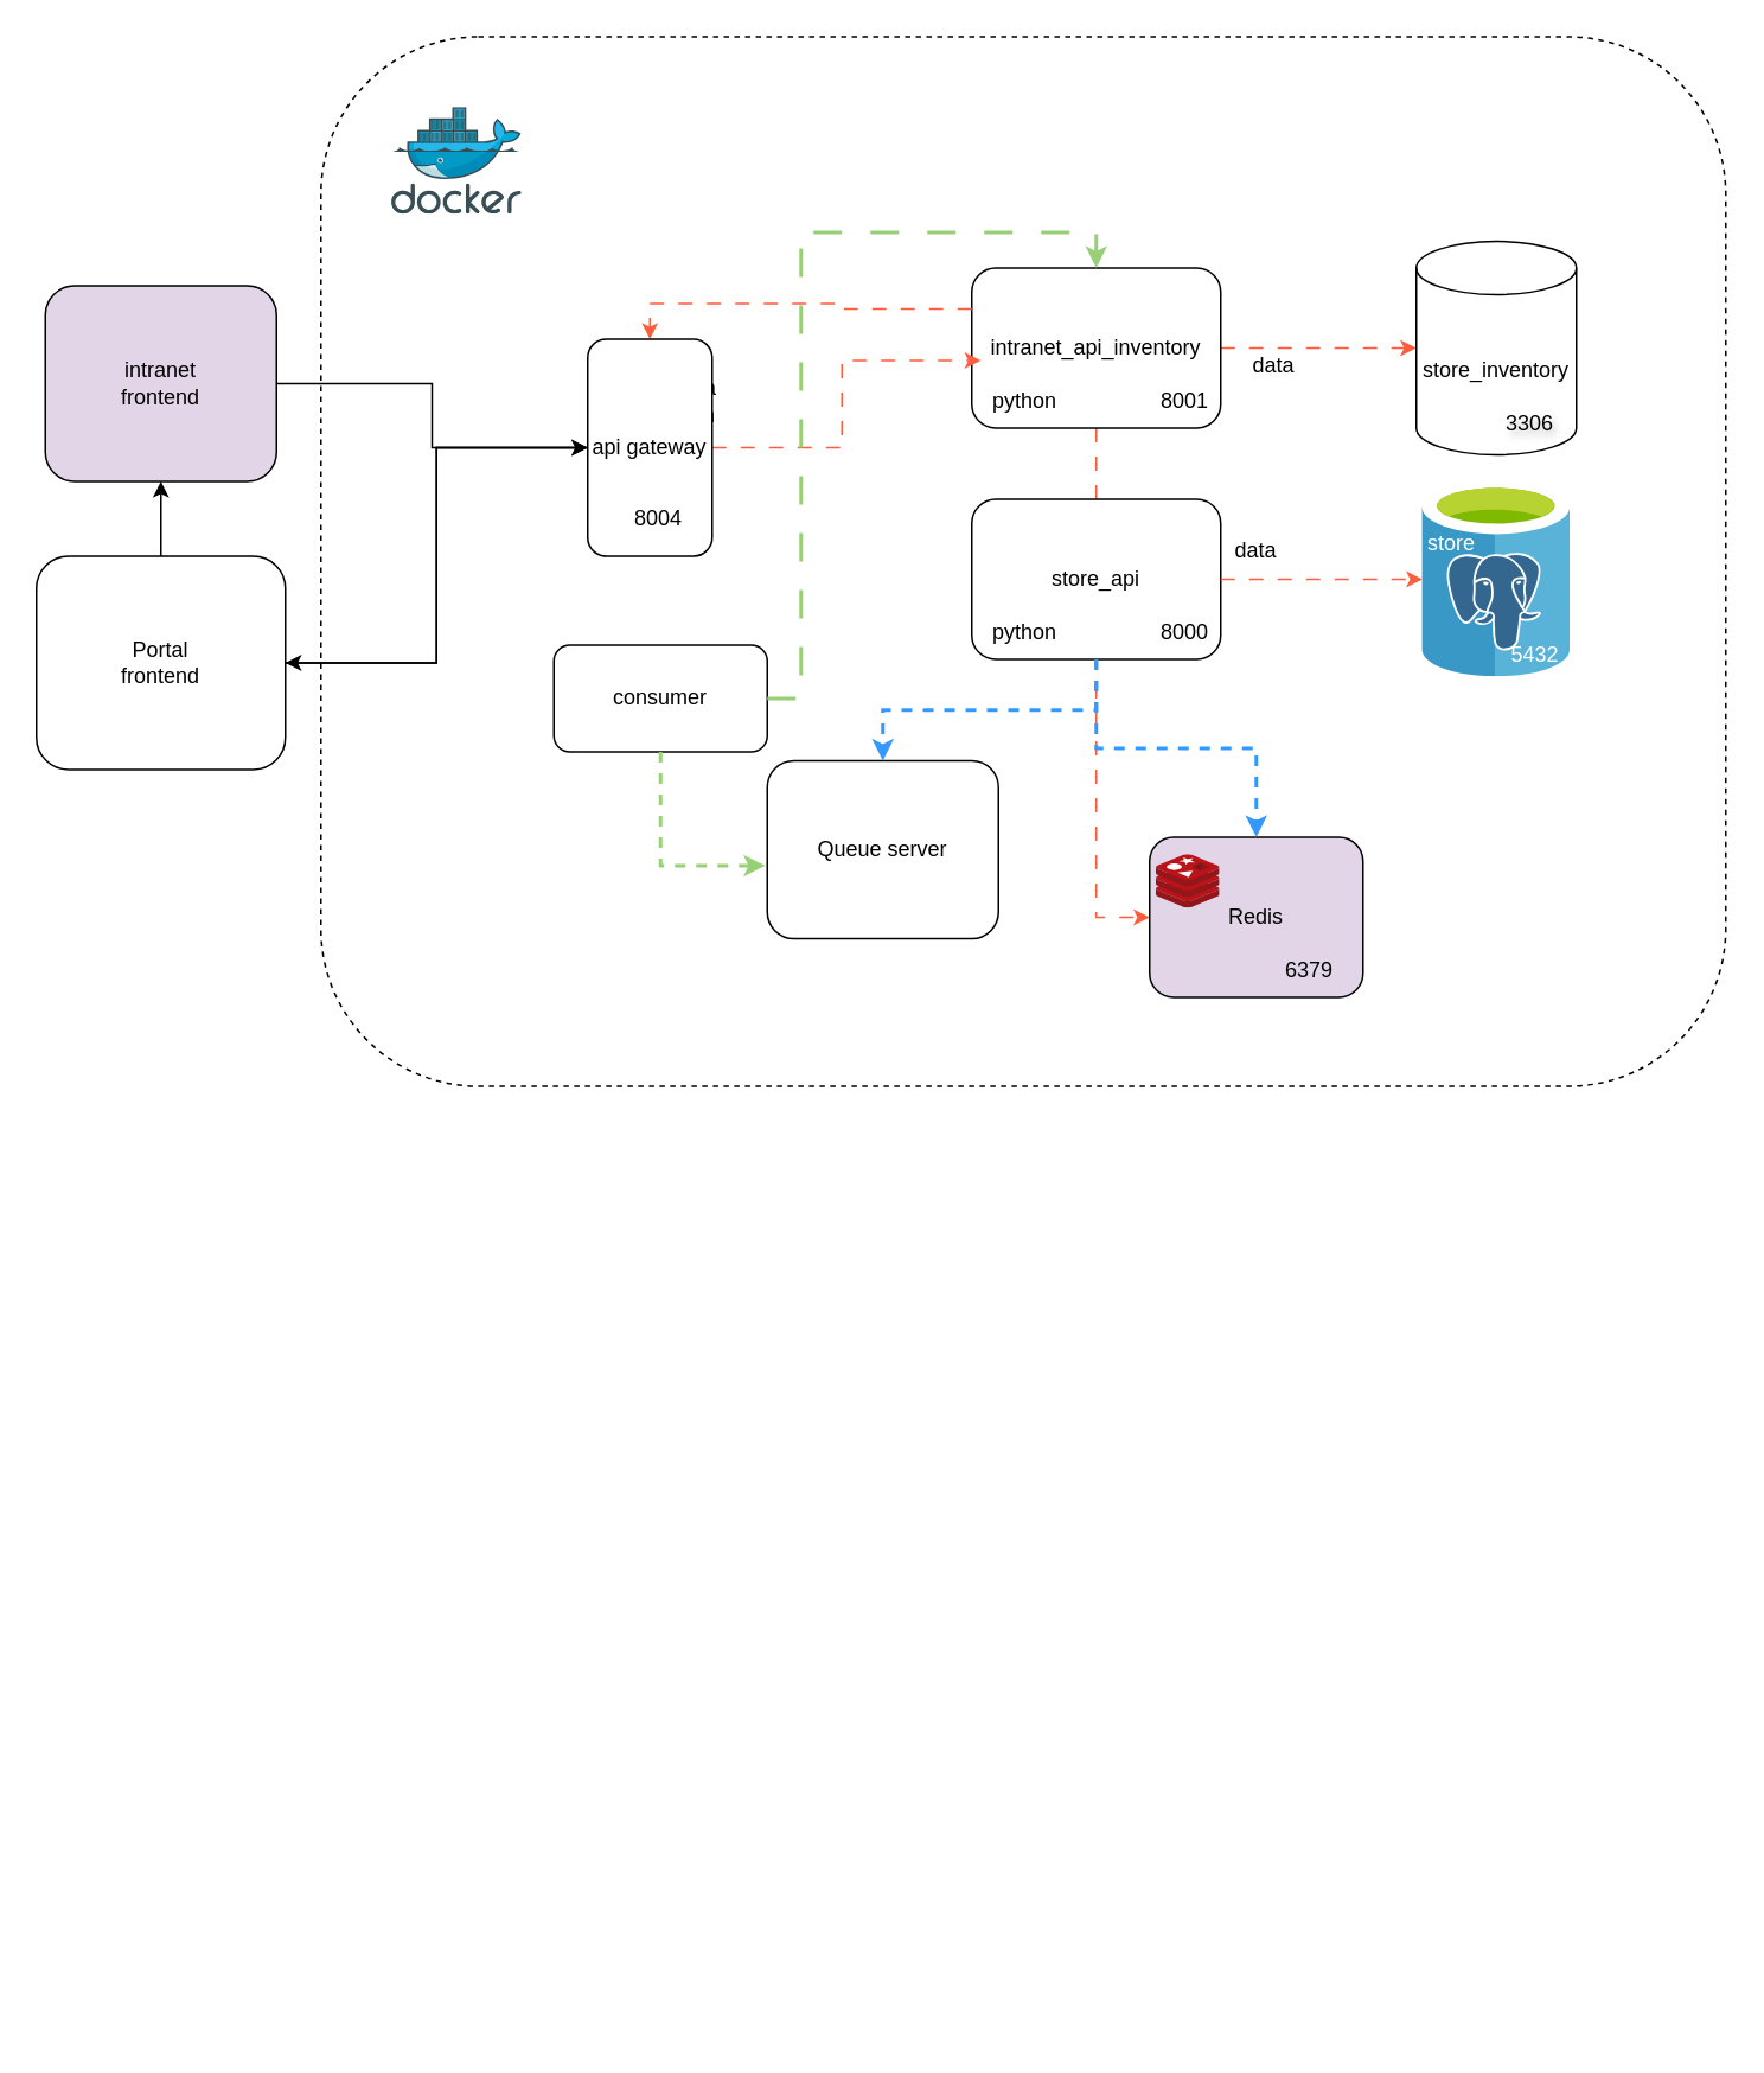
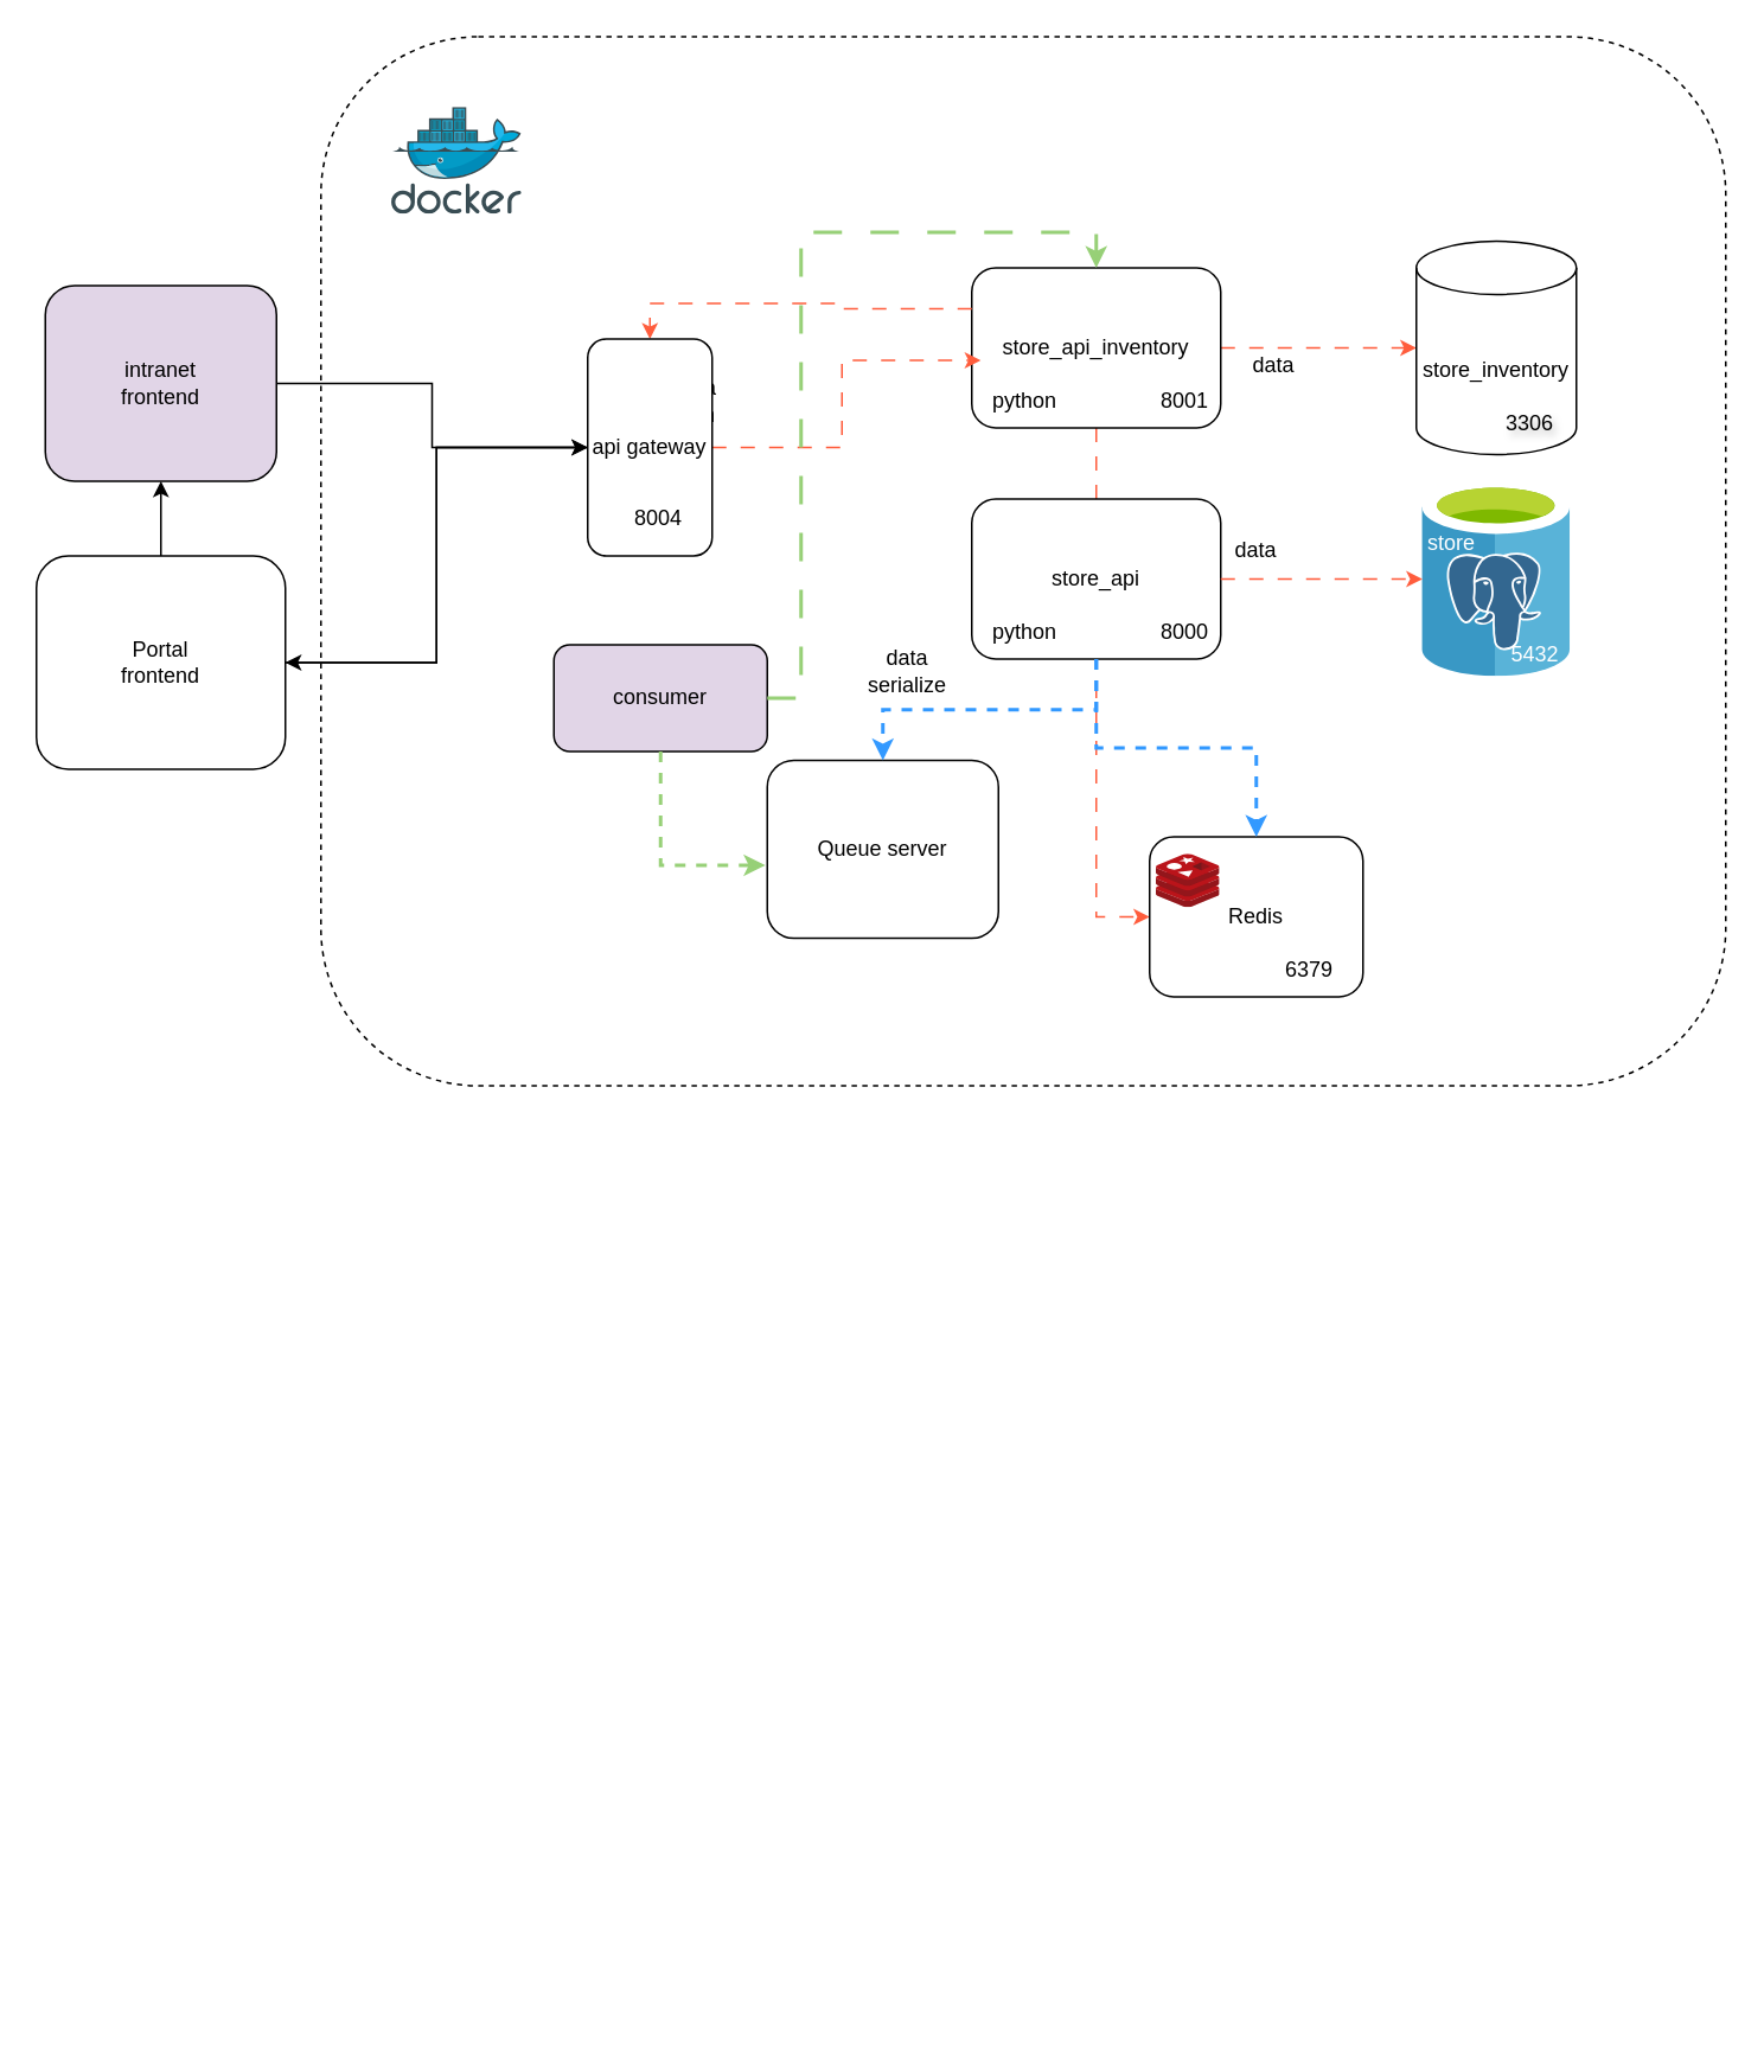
- <mxCell id="12" value="intranet_api_inventory" style="rounded=1;whiteSpace=wrap;html=1;" parent="11" vertex="1"><mxGeometry width="140" height="90" as="geometry" /></mxCell>
+ <mxCell id="12" value="store_api_inventory" style="rounded=1;whiteSpace=wrap;html=1;" parent="11" vertex="1"><mxGeometry width="140" height="90" as="geometry" /></mxCell>
+ <mxCell id="5" value="data serialize" style="text;html=1;align=center;verticalAlign=middle;whiteSpace=wrap;rounded=0;" parent="1" vertex="1"><mxGeometry x="480" y="362" width="60" height="30" as="geometry" /></mxCell>
- <mxCell id="58" value="consumer" style="rounded=1;whiteSpace=wrap;html=1;" parent="57" vertex="1"><mxGeometry width="120" height="60" as="geometry" /></mxCell>
+ <mxCell id="58" value="consumer" style="rounded=1;whiteSpace=wrap;html=1;fillColor=#e1d5e7;" parent="57" vertex="1"><mxGeometry width="120" height="60" as="geometry" /></mxCell>
- <mxCell id="25" value="Redis" style="rounded=1;whiteSpace=wrap;html=1;fillColor=#e1d5e7;" parent="24" vertex="1"><mxGeometry width="120" height="90" as="geometry" /></mxCell>
+ <mxCell id="25" value="Redis" style="rounded=1;whiteSpace=wrap;html=1;" parent="24" vertex="1"><mxGeometry width="120" height="90" as="geometry" /></mxCell>
